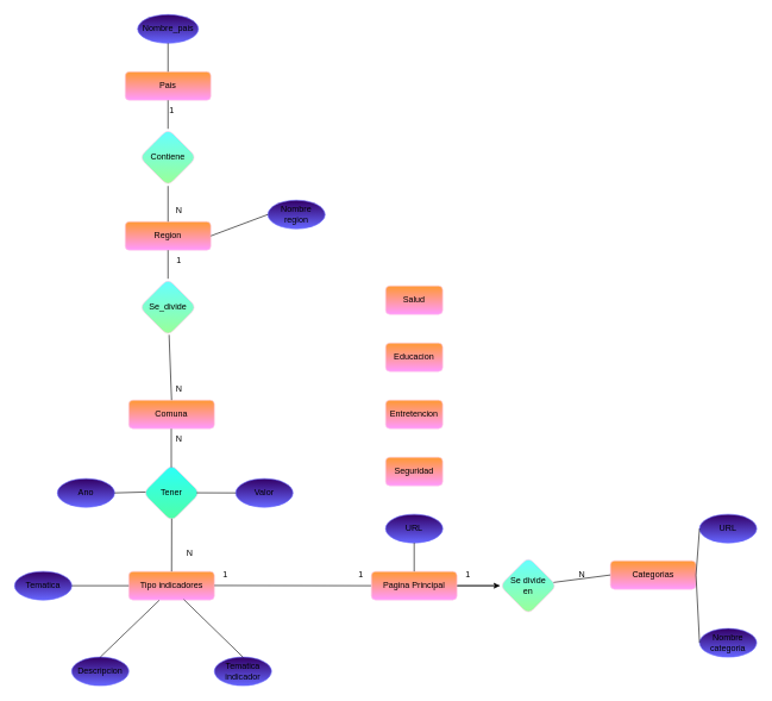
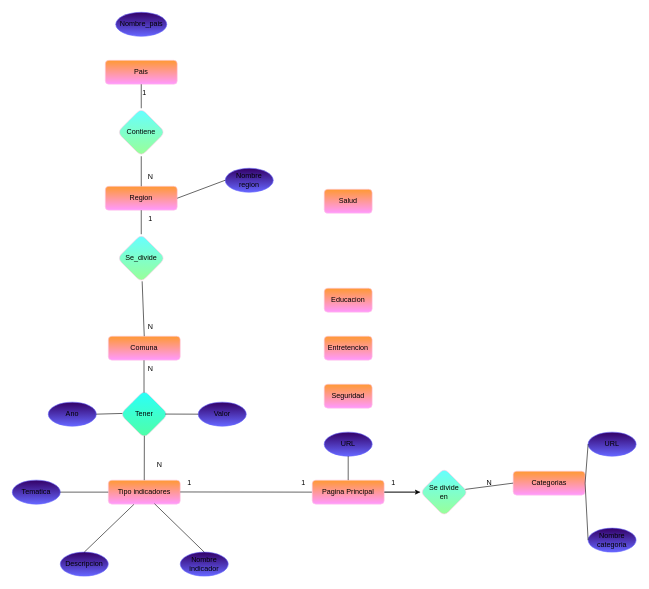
- <mxCell id="12" value="" style="endArrow=none;html=1;entryX=0.5;entryY=1;entryDx=0;entryDy=0;exitX=0.5;exitY=0;exitDx=0;exitDy=0;" edge="1" parent="1" source="8" target="11"><mxGeometry width="50" height="50" relative="1" as="geometry"><mxPoint x="75" y="100" as="sourcePoint" /><mxPoint x="125" y="50" as="targetPoint" /></mxGeometry></mxCell>
- <mxCell id="5" value="Salud" style="rounded=1;whiteSpace=wrap;html=1;fillColor=#FF99FF;strokeColor=#FFCCE6;fontColor=#000000;gradientColor=#FF9933;gradientDirection=north;glass=0;shadow=0;" vertex="1" parent="1"><mxGeometry x="540" y="400" width="80" height="40" as="geometry" /></mxCell>
+ <mxCell id="5" value="Salud" style="rounded=1;whiteSpace=wrap;html=1;fillColor=#FF99FF;strokeColor=#FFCCE6;fontColor=#000000;gradientColor=#FF9933;gradientDirection=north;glass=0;shadow=0;" vertex="1" parent="1"><mxGeometry x="540" y="315" width="80" height="40" as="geometry" /></mxCell>
- <mxCell id="16" value="Tematica indicador" style="ellipse;whiteSpace=wrap;html=1;fillColor=#330066;gradientColor=#6666FF;strokeColor=#6666FF;gradientDirection=south;" vertex="1" parent="1"><mxGeometry x="300" y="920" width="80" height="40" as="geometry" /></mxCell>
+ <mxCell id="16" value="Nombre indicador" style="ellipse;whiteSpace=wrap;html=1;fillColor=#330066;gradientColor=#6666FF;strokeColor=#6666FF;gradientDirection=south;" vertex="1" parent="1"><mxGeometry x="300" y="920" width="80" height="40" as="geometry" /></mxCell>
